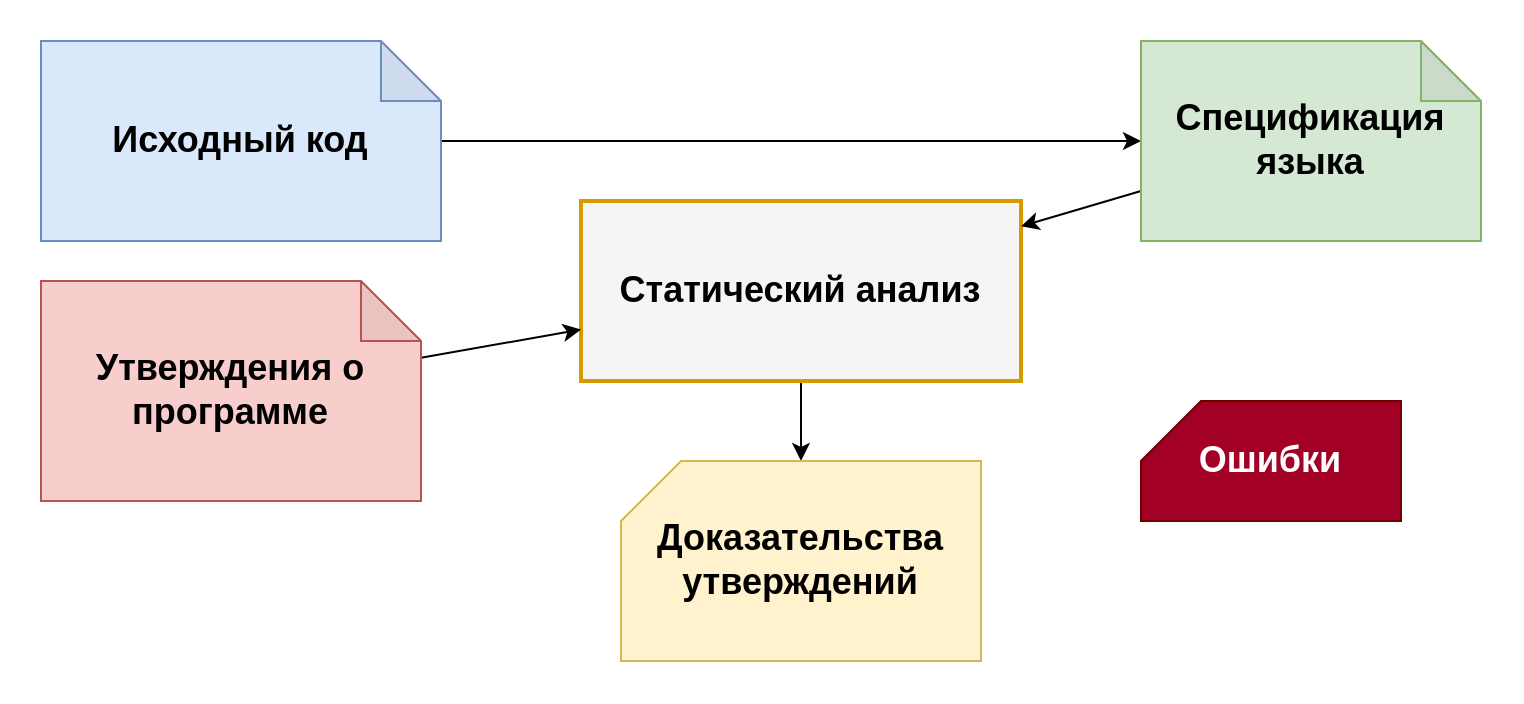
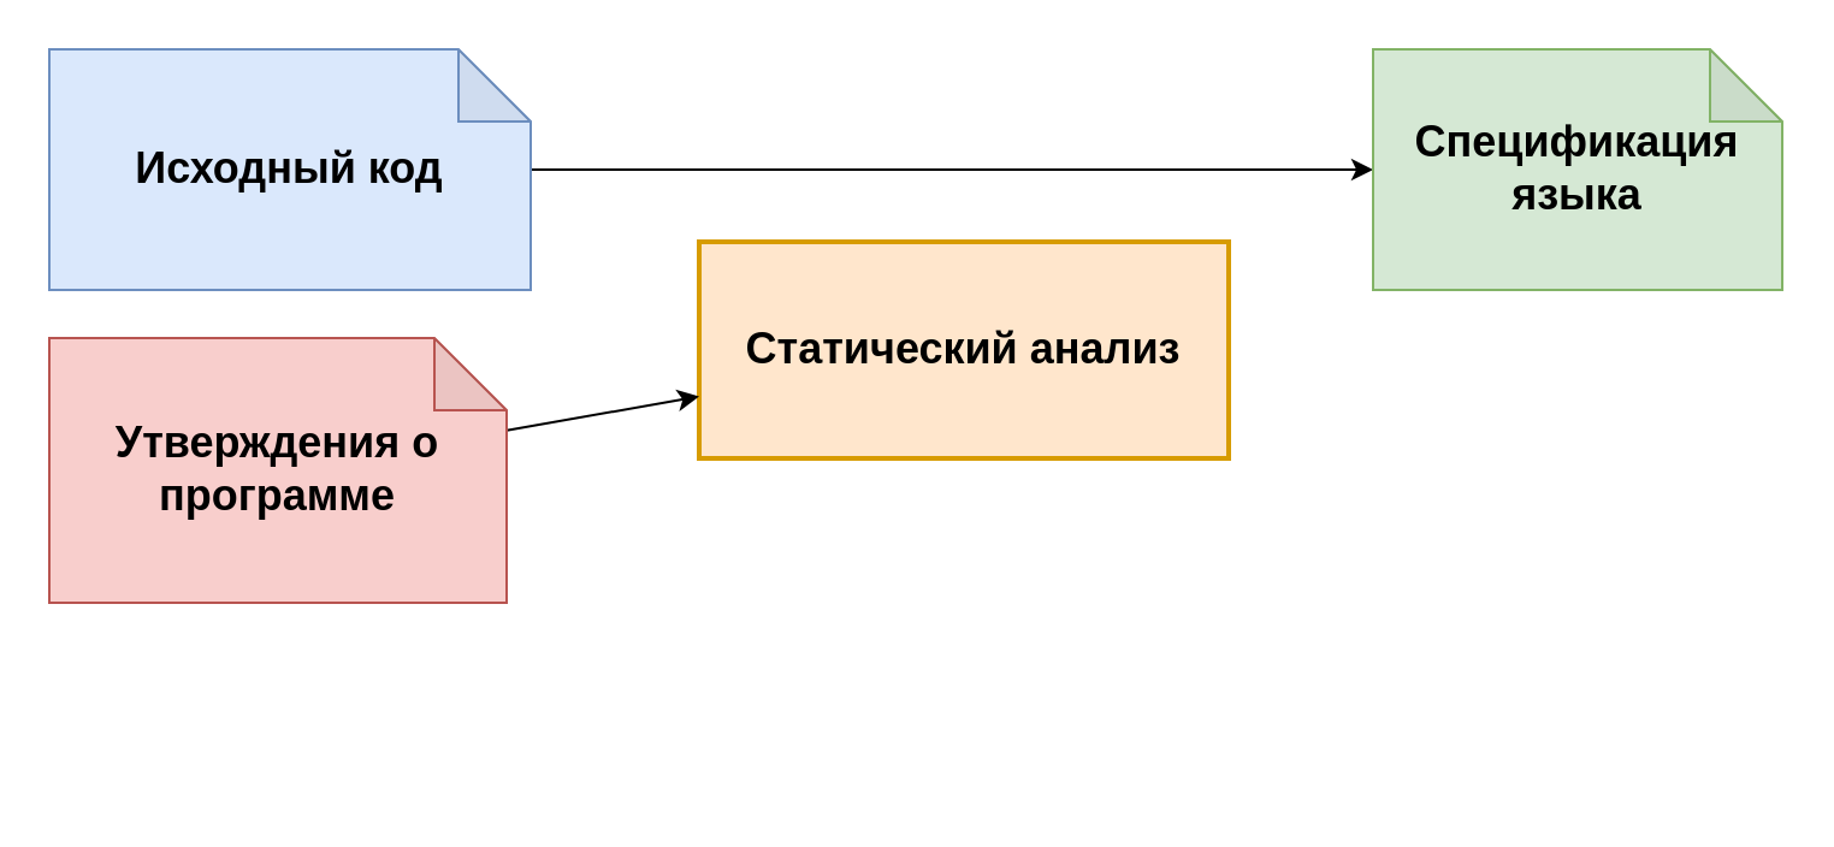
- <mxCell id="8" style="edgeStyle=none;html=1;" edge="1" parent="1" source="9" target="5"><mxGeometry relative="1" as="geometry" /></mxCell>
- <mxCell id="5" value="Статический анализ" style="rounded=0;whiteSpace=wrap;html=1;fillColor=#f5f5f5;strokeColor=#d79b00;strokeWidth=2;fontSize=18;fontStyle=1;" vertex="1" parent="1"><mxGeometry x="290" y="100" width="220" height="90" as="geometry" /></mxCell>
+ <mxCell id="5" value="Статический анализ" style="rounded=0;whiteSpace=wrap;html=1;fillColor=#ffe6cc;strokeColor=#d79b00;strokeWidth=2;fontSize=18;fontStyle=1" vertex="1" parent="1"><mxGeometry x="290" y="100" width="220" height="90" as="geometry" /></mxCell>
- <mxCell id="4" style="edgeStyle=none;html=1;" edge="1" parent="1" source="5" target="10"><mxGeometry relative="1" as="geometry" /></mxCell>
- <mxCell id="11" value="Ошибки" style="shape=card;whiteSpace=wrap;html=1;fillColor=#a20025;strokeColor=#6F0000;fontSize=18;fontStyle=1;fontColor=#ffffff;" vertex="1" parent="1"><mxGeometry x="570" y="200" width="130" height="60" as="geometry" /></mxCell>
- <mxCell id="10" value="Доказательства утверждений" style="shape=card;whiteSpace=wrap;html=1;fillColor=#fff2cc;strokeColor=#d6b656;fontSize=18;fontStyle=1" vertex="1" parent="1"><mxGeometry x="310" y="230" width="180" height="100" as="geometry" /></mxCell>
